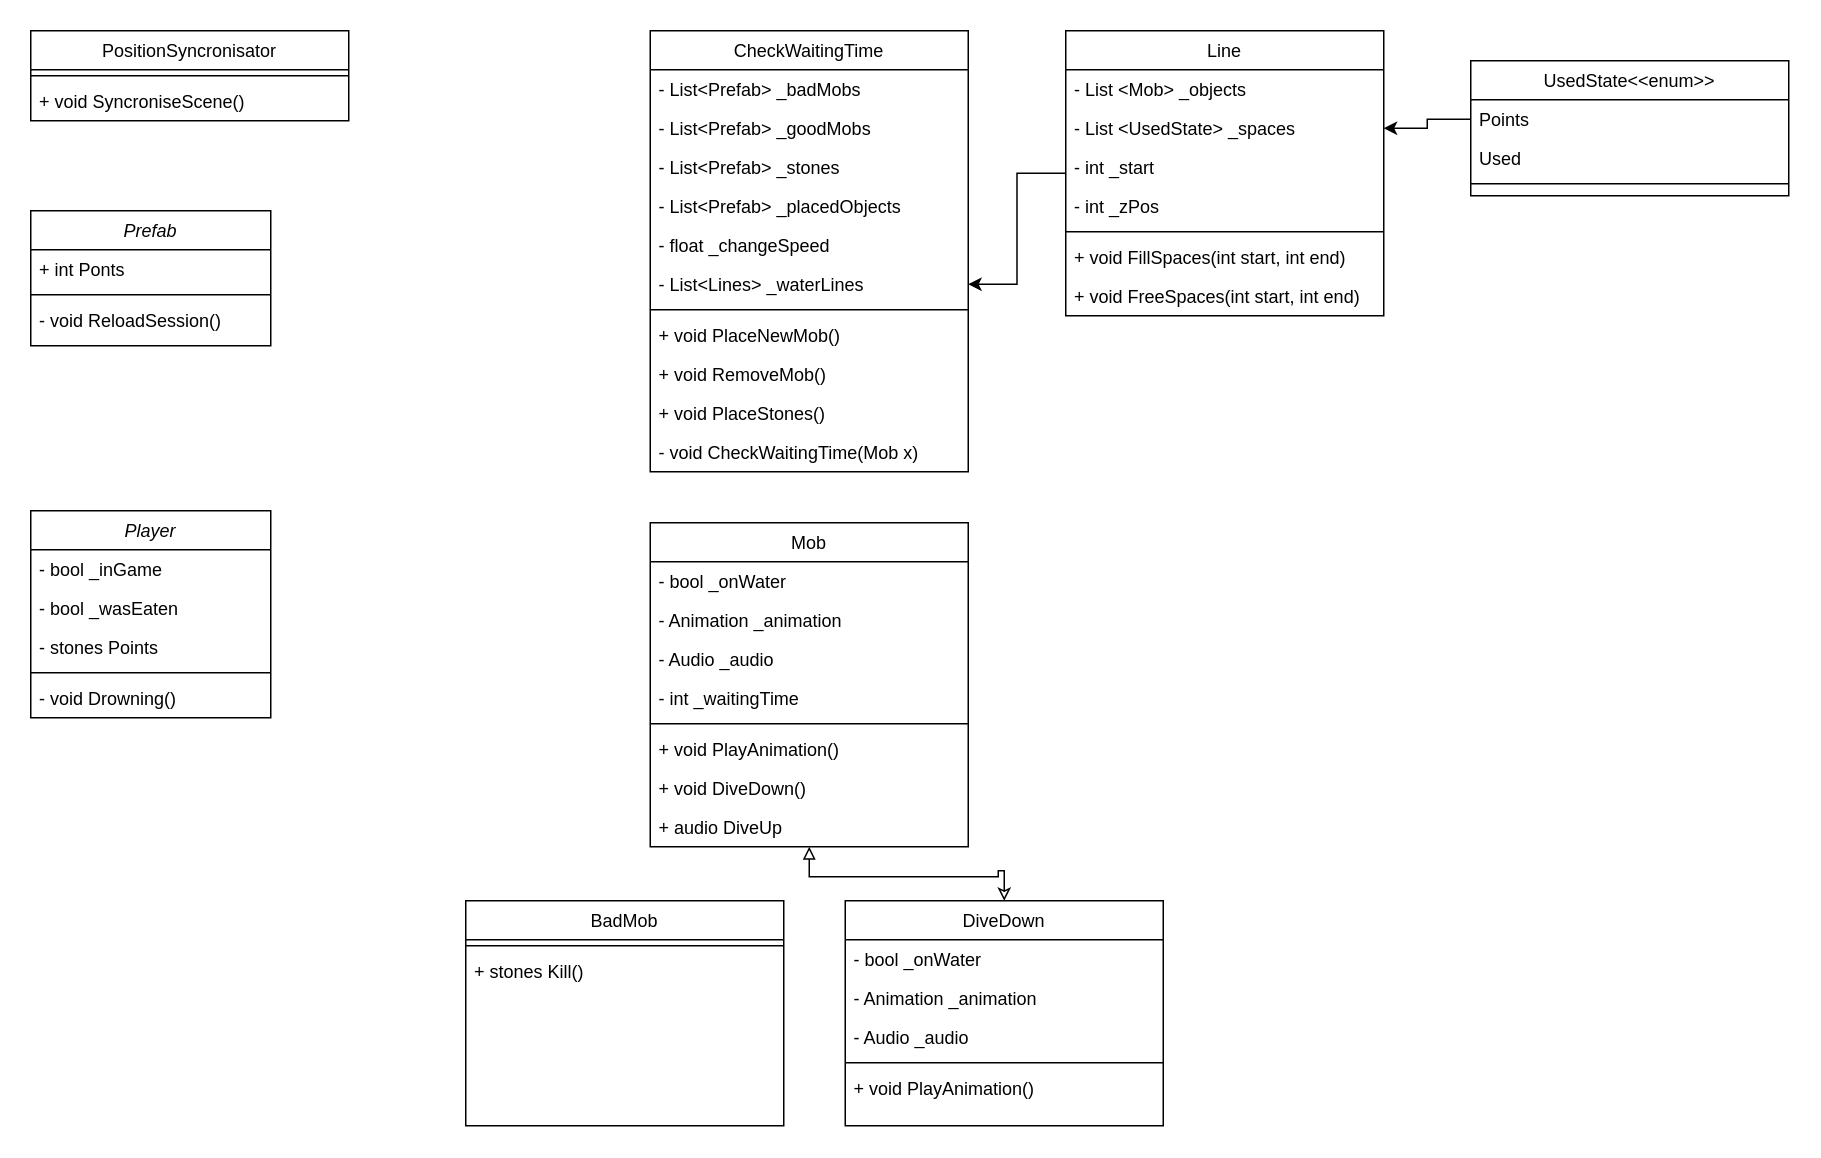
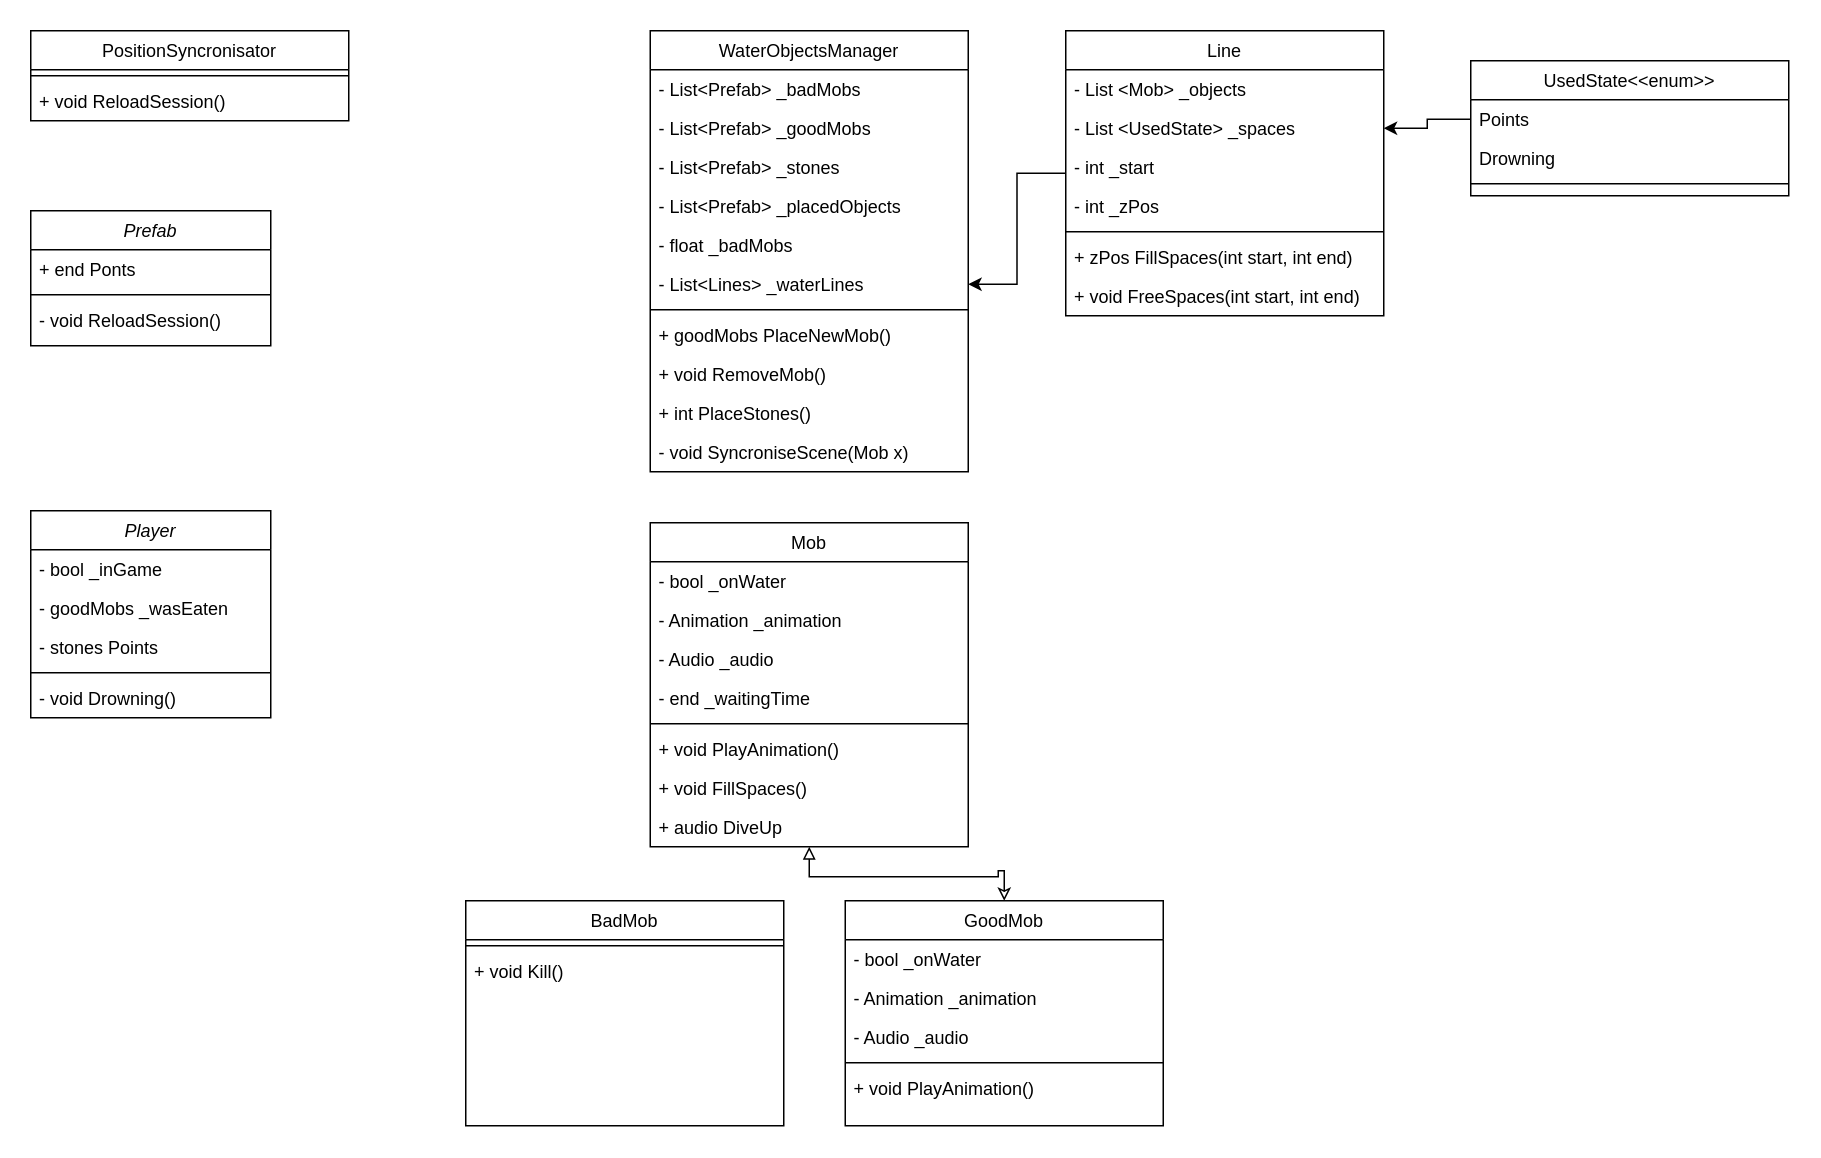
- <mxCell id="8" value="CheckWaitingTime" style="swimlane;fontStyle=0;align=center;verticalAlign=top;childLayout=stackLayout;horizontal=1;startSize=26;horizontalStack=0;resizeParent=1;resizeLast=0;collapsible=1;marginBottom=0;rounded=0;shadow=0;strokeWidth=1;" parent="1" vertex="1"><mxGeometry x="433" y="20" width="212" height="294" as="geometry"><mxRectangle x="550" y="140" width="160" height="26" as="alternateBounds" /></mxGeometry></mxCell>
+ <mxCell id="8" value="WaterObjectsManager" style="swimlane;fontStyle=0;align=center;verticalAlign=top;childLayout=stackLayout;horizontal=1;startSize=26;horizontalStack=0;resizeParent=1;resizeLast=0;collapsible=1;marginBottom=0;rounded=0;shadow=0;strokeWidth=1;" parent="1" vertex="1"><mxGeometry x="433" y="20" width="212" height="294" as="geometry"><mxRectangle x="550" y="140" width="160" height="26" as="alternateBounds" /></mxGeometry></mxCell>
- <mxCell id="41" value="+ void SyncroniseScene()" style="text;align=left;verticalAlign=top;spacingLeft=4;spacingRight=4;overflow=hidden;rotatable=0;points=[[0,0.5],[1,0.5]];portConstraint=eastwest;" parent="39" vertex="1"><mxGeometry y="34" width="212" height="26" as="geometry" /></mxCell>
+ <mxCell id="41" value="+ void ReloadSession()" style="text;align=left;verticalAlign=top;spacingLeft=4;spacingRight=4;overflow=hidden;rotatable=0;points=[[0,0.5],[1,0.5]];portConstraint=eastwest;" parent="39" vertex="1"><mxGeometry y="34" width="212" height="26" as="geometry" /></mxCell>
- <mxCell id="57" value="Used" style="text;align=left;verticalAlign=top;spacingLeft=4;spacingRight=4;overflow=hidden;rotatable=0;points=[[0,0.5],[1,0.5]];portConstraint=eastwest;rounded=0;shadow=0;html=0;" parent="55" vertex="1"><mxGeometry y="52" width="212" height="26" as="geometry" /></mxCell>
+ <mxCell id="57" value="Drowning" style="text;align=left;verticalAlign=top;spacingLeft=4;spacingRight=4;overflow=hidden;rotatable=0;points=[[0,0.5],[1,0.5]];portConstraint=eastwest;rounded=0;shadow=0;html=0;" parent="55" vertex="1"><mxGeometry y="52" width="212" height="26" as="geometry" /></mxCell>
- <mxCell id="13" value="- float _changeSpeed" style="text;align=left;verticalAlign=top;spacingLeft=4;spacingRight=4;overflow=hidden;rotatable=0;points=[[0,0.5],[1,0.5]];portConstraint=eastwest;rounded=0;shadow=0;html=0;" parent="8" vertex="1"><mxGeometry y="130" width="212" height="26" as="geometry" /></mxCell>
+ <mxCell id="13" value="- float _badMobs" style="text;align=left;verticalAlign=top;spacingLeft=4;spacingRight=4;overflow=hidden;rotatable=0;points=[[0,0.5],[1,0.5]];portConstraint=eastwest;rounded=0;shadow=0;html=0;" parent="8" vertex="1"><mxGeometry y="130" width="212" height="26" as="geometry" /></mxCell>
- <mxCell id="53" value="+ void FillSpaces(int start, int end)" style="text;align=left;verticalAlign=top;spacingLeft=4;spacingRight=4;overflow=hidden;rotatable=0;points=[[0,0.5],[1,0.5]];portConstraint=eastwest;rounded=0;shadow=0;html=0;" parent="47" vertex="1"><mxGeometry y="138" width="212" height="26" as="geometry" /></mxCell>
+ <mxCell id="53" value="+ zPos FillSpaces(int start, int end)" style="text;align=left;verticalAlign=top;spacingLeft=4;spacingRight=4;overflow=hidden;rotatable=0;points=[[0,0.5],[1,0.5]];portConstraint=eastwest;rounded=0;shadow=0;html=0;" parent="47" vertex="1"><mxGeometry y="138" width="212" height="26" as="geometry" /></mxCell>
- <mxCell id="43" value="+ int Ponts" style="text;align=left;verticalAlign=top;spacingLeft=4;spacingRight=4;overflow=hidden;rotatable=0;points=[[0,0.5],[1,0.5]];portConstraint=eastwest;" parent="42" vertex="1"><mxGeometry y="26" width="160" height="26" as="geometry" /></mxCell>
+ <mxCell id="43" value="+ end Ponts" style="text;align=left;verticalAlign=top;spacingLeft=4;spacingRight=4;overflow=hidden;rotatable=0;points=[[0,0.5],[1,0.5]];portConstraint=eastwest;" parent="42" vertex="1"><mxGeometry y="26" width="160" height="26" as="geometry" /></mxCell>
- <mxCell id="16" value="+ void PlaceNewMob()" style="text;align=left;verticalAlign=top;spacingLeft=4;spacingRight=4;overflow=hidden;rotatable=0;points=[[0,0.5],[1,0.5]];portConstraint=eastwest;" parent="8" vertex="1"><mxGeometry y="190" width="212" height="26" as="geometry" /></mxCell>
+ <mxCell id="16" value="+ goodMobs PlaceNewMob()" style="text;align=left;verticalAlign=top;spacingLeft=4;spacingRight=4;overflow=hidden;rotatable=0;points=[[0,0.5],[1,0.5]];portConstraint=eastwest;" parent="8" vertex="1"><mxGeometry y="190" width="212" height="26" as="geometry" /></mxCell>
- <mxCell id="18" value="+ void PlaceStones()" style="text;align=left;verticalAlign=top;spacingLeft=4;spacingRight=4;overflow=hidden;rotatable=0;points=[[0,0.5],[1,0.5]];portConstraint=eastwest;" parent="8" vertex="1"><mxGeometry y="242" width="212" height="26" as="geometry" /></mxCell>
+ <mxCell id="18" value="+ int PlaceStones()" style="text;align=left;verticalAlign=top;spacingLeft=4;spacingRight=4;overflow=hidden;rotatable=0;points=[[0,0.5],[1,0.5]];portConstraint=eastwest;" parent="8" vertex="1"><mxGeometry y="242" width="212" height="26" as="geometry" /></mxCell>
- <mxCell id="19" value="- void CheckWaitingTime(Mob x)" style="text;align=left;verticalAlign=top;spacingLeft=4;spacingRight=4;overflow=hidden;rotatable=0;points=[[0,0.5],[1,0.5]];portConstraint=eastwest;" parent="8" vertex="1"><mxGeometry y="268" width="212" height="26" as="geometry" /></mxCell>
+ <mxCell id="19" value="- void SyncroniseScene(Mob x)" style="text;align=left;verticalAlign=top;spacingLeft=4;spacingRight=4;overflow=hidden;rotatable=0;points=[[0,0.5],[1,0.5]];portConstraint=eastwest;" parent="8" vertex="1"><mxGeometry y="268" width="212" height="26" as="geometry" /></mxCell>
- <mxCell id="4" value="- bool _wasEaten" style="text;align=left;verticalAlign=top;spacingLeft=4;spacingRight=4;overflow=hidden;rotatable=0;points=[[0,0.5],[1,0.5]];portConstraint=eastwest;rounded=0;shadow=0;html=0;" parent="2" vertex="1"><mxGeometry y="52" width="160" height="26" as="geometry" /></mxCell>
+ <mxCell id="4" value="- goodMobs _wasEaten" style="text;align=left;verticalAlign=top;spacingLeft=4;spacingRight=4;overflow=hidden;rotatable=0;points=[[0,0.5],[1,0.5]];portConstraint=eastwest;rounded=0;shadow=0;html=0;" parent="2" vertex="1"><mxGeometry y="52" width="160" height="26" as="geometry" /></mxCell>
- <mxCell id="25" value="- int _waitingTime" style="text;align=left;verticalAlign=top;spacingLeft=4;spacingRight=4;overflow=hidden;rotatable=0;points=[[0,0.5],[1,0.5]];portConstraint=eastwest;" parent="21" vertex="1"><mxGeometry y="104" width="212" height="26" as="geometry" /></mxCell>
+ <mxCell id="25" value="- end _waitingTime" style="text;align=left;verticalAlign=top;spacingLeft=4;spacingRight=4;overflow=hidden;rotatable=0;points=[[0,0.5],[1,0.5]];portConstraint=eastwest;" parent="21" vertex="1"><mxGeometry y="104" width="212" height="26" as="geometry" /></mxCell>
- <mxCell id="28" value="+ void DiveDown()" style="text;align=left;verticalAlign=top;spacingLeft=4;spacingRight=4;overflow=hidden;rotatable=0;points=[[0,0.5],[1,0.5]];portConstraint=eastwest;" parent="21" vertex="1"><mxGeometry y="164" width="212" height="26" as="geometry" /></mxCell>
+ <mxCell id="28" value="+ void FillSpaces()" style="text;align=left;verticalAlign=top;spacingLeft=4;spacingRight=4;overflow=hidden;rotatable=0;points=[[0,0.5],[1,0.5]];portConstraint=eastwest;" parent="21" vertex="1"><mxGeometry y="164" width="212" height="26" as="geometry" /></mxCell>
- <mxCell id="33" value="DiveDown" style="swimlane;fontStyle=0;align=center;verticalAlign=top;childLayout=stackLayout;horizontal=1;startSize=26;horizontalStack=0;resizeParent=1;resizeLast=0;collapsible=1;marginBottom=0;rounded=0;shadow=0;strokeWidth=1;" parent="1" vertex="1"><mxGeometry x="563" y="600" width="212" height="150" as="geometry"><mxRectangle x="550" y="140" width="160" height="26" as="alternateBounds" /></mxGeometry></mxCell>
+ <mxCell id="33" value="GoodMob" style="swimlane;fontStyle=0;align=center;verticalAlign=top;childLayout=stackLayout;horizontal=1;startSize=26;horizontalStack=0;resizeParent=1;resizeLast=0;collapsible=1;marginBottom=0;rounded=0;shadow=0;strokeWidth=1;" parent="1" vertex="1"><mxGeometry x="563" y="600" width="212" height="150" as="geometry"><mxRectangle x="550" y="140" width="160" height="26" as="alternateBounds" /></mxGeometry></mxCell>
- <mxCell id="32" value="+ stones Kill()" style="text;align=left;verticalAlign=top;spacingLeft=4;spacingRight=4;overflow=hidden;rotatable=0;points=[[0,0.5],[1,0.5]];portConstraint=eastwest;" parent="30" vertex="1"><mxGeometry y="34" width="212" height="26" as="geometry" /></mxCell>
+ <mxCell id="32" value="+ void Kill()" style="text;align=left;verticalAlign=top;spacingLeft=4;spacingRight=4;overflow=hidden;rotatable=0;points=[[0,0.5],[1,0.5]];portConstraint=eastwest;" parent="30" vertex="1"><mxGeometry y="34" width="212" height="26" as="geometry" /></mxCell>
